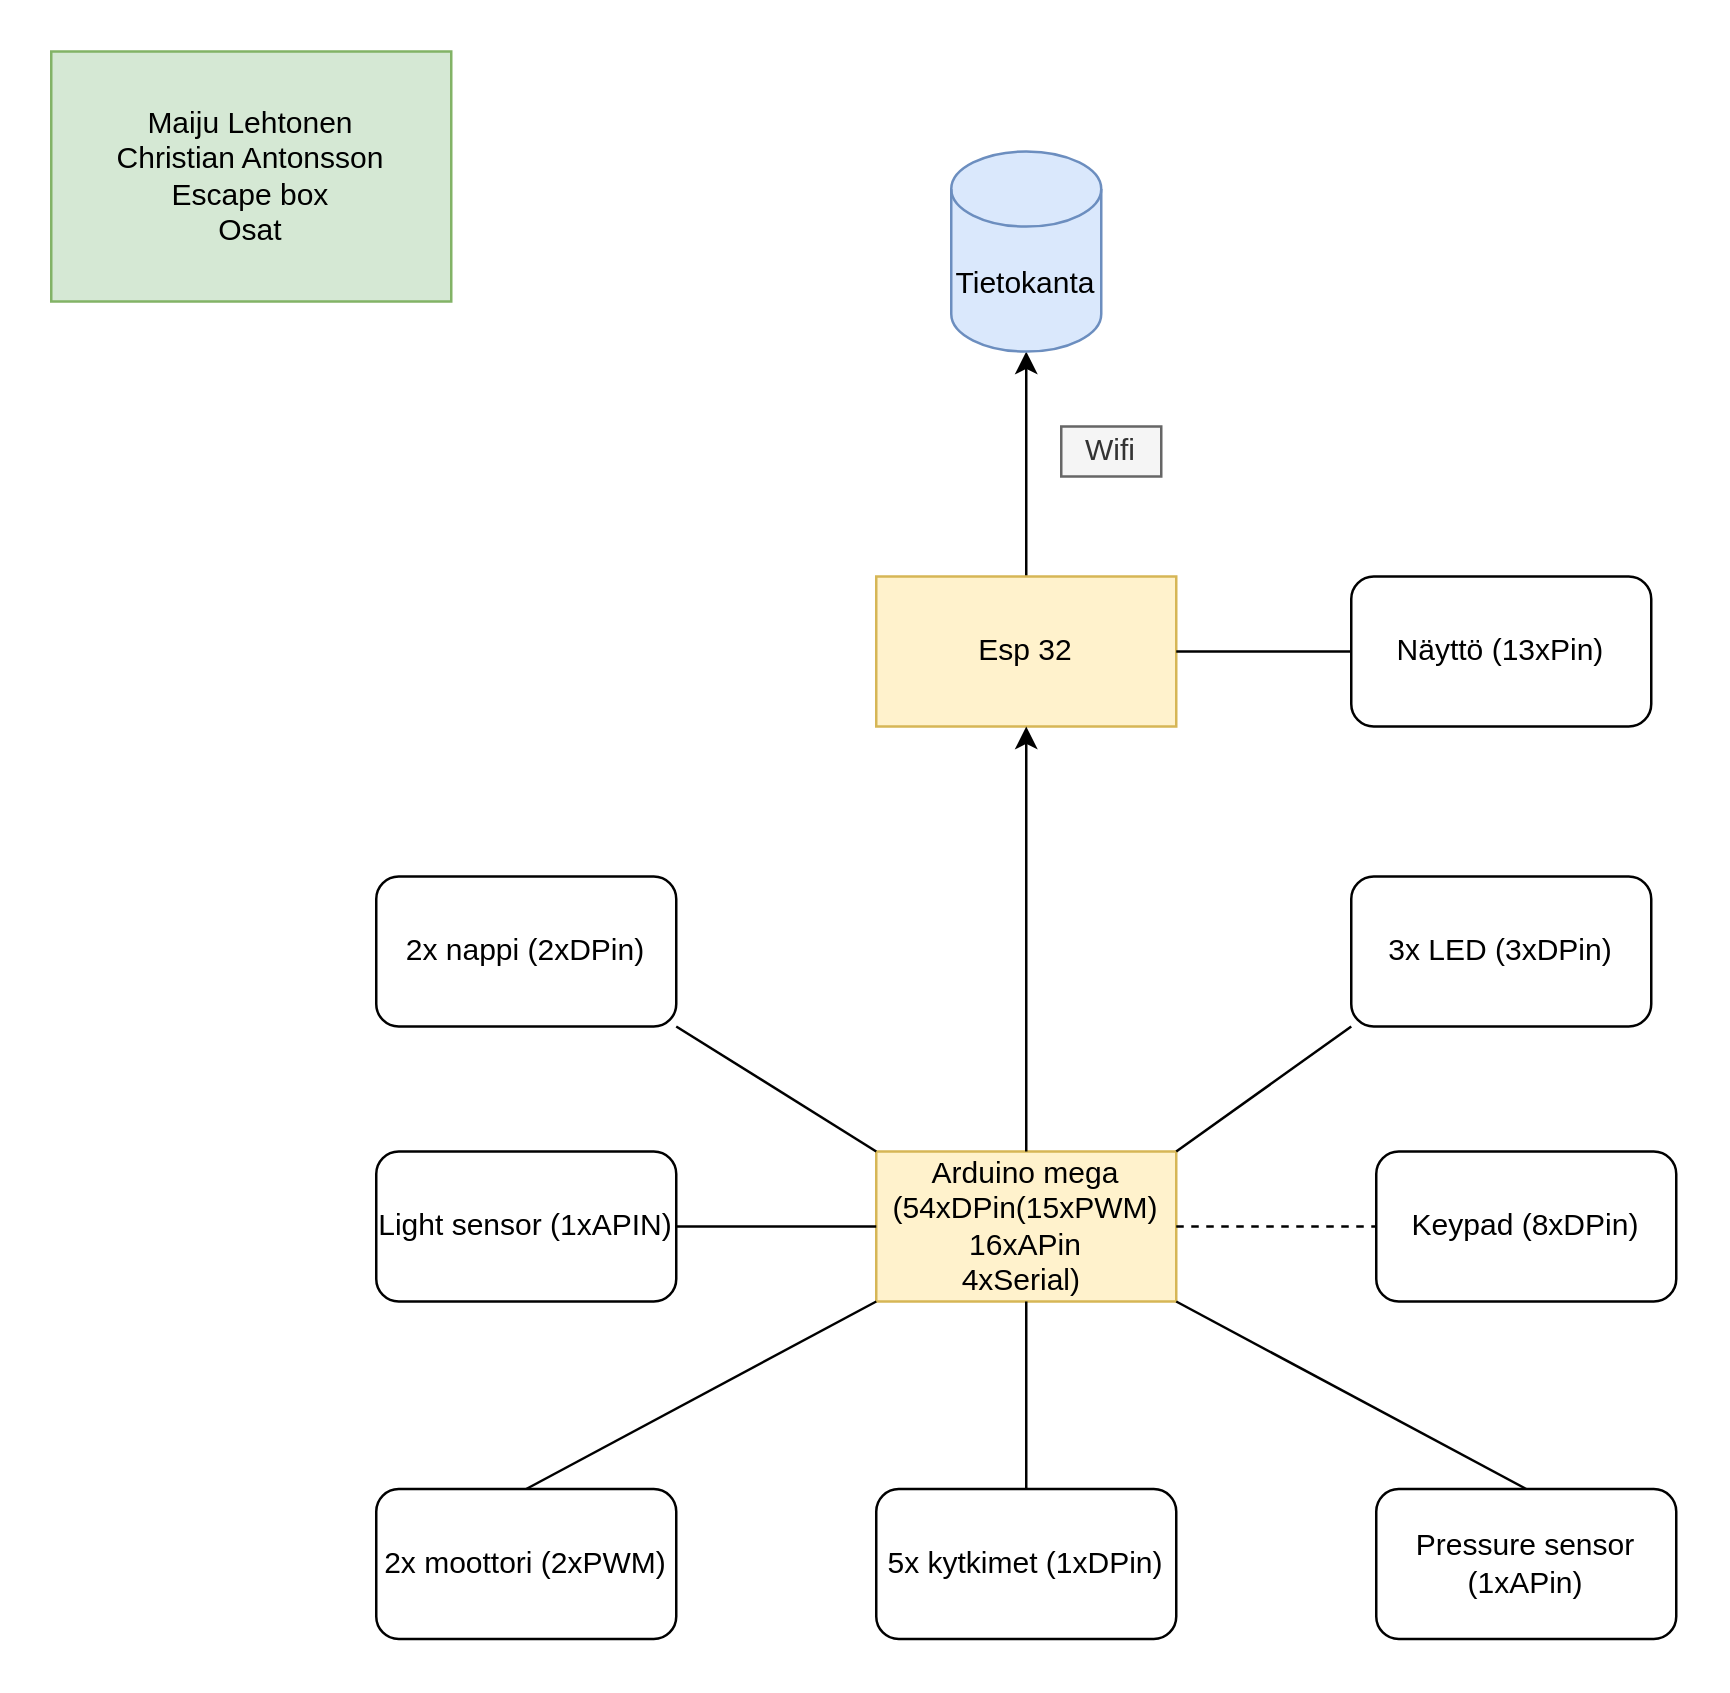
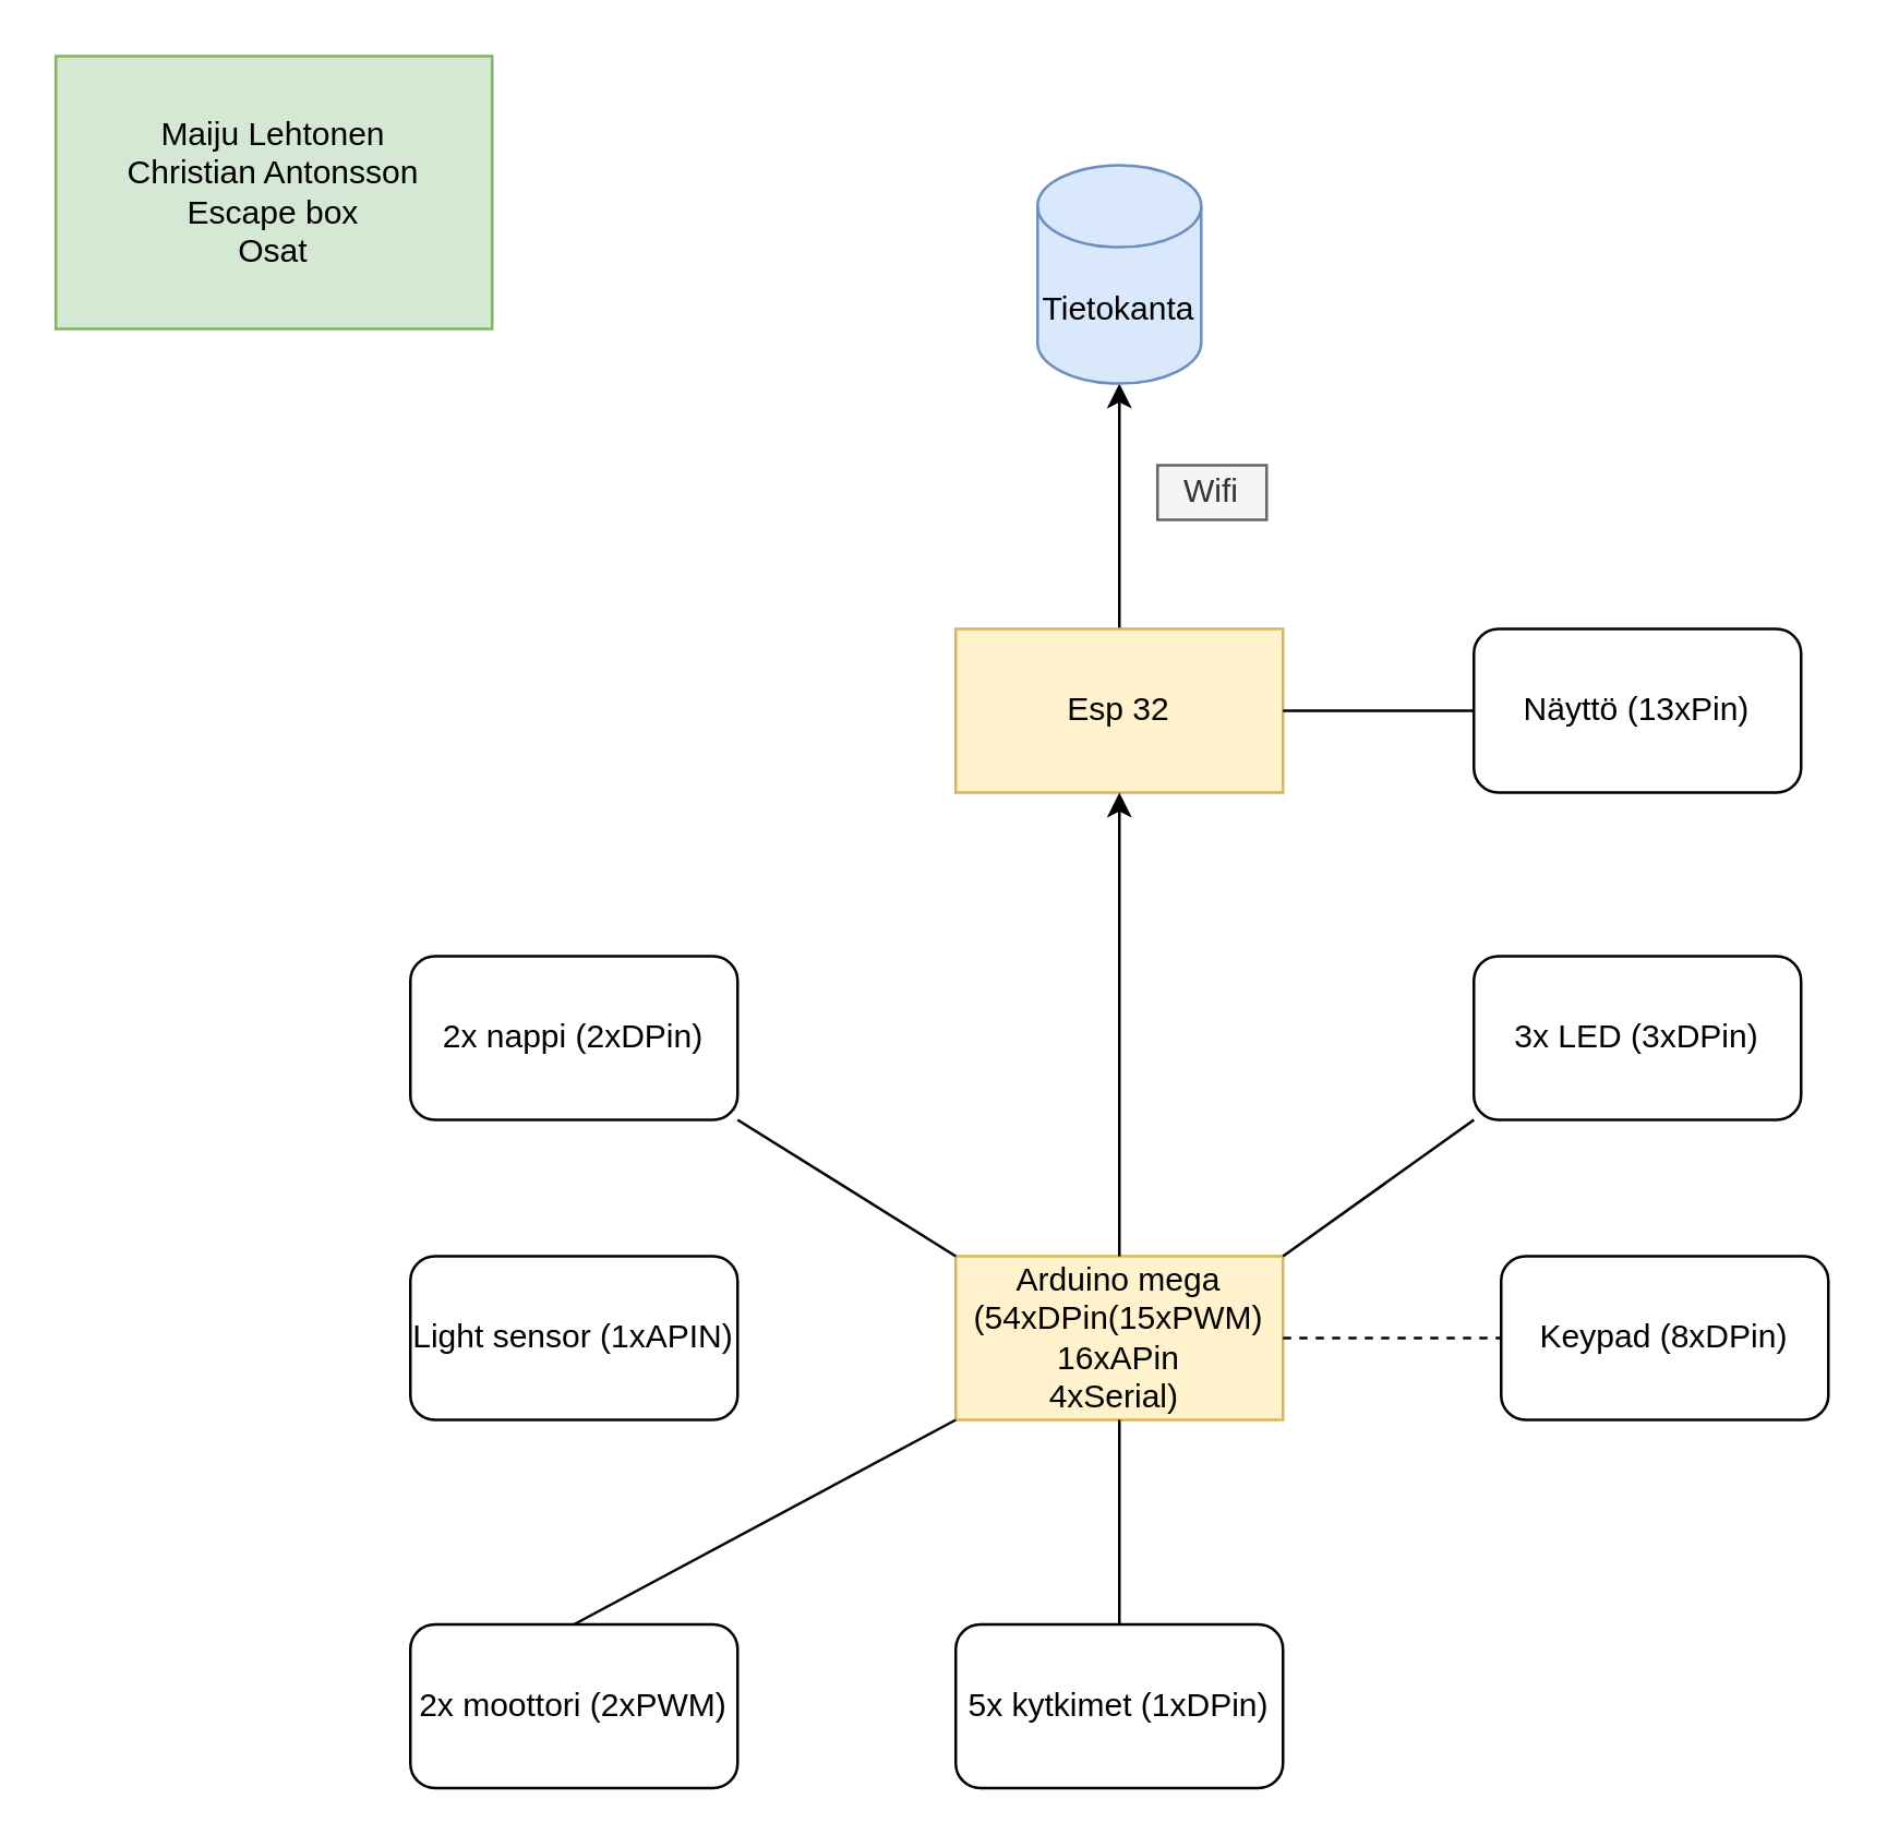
- <mxCell id="17" value="" style="endArrow=none;html=1;exitX=1;exitY=0.5;exitDx=0;exitDy=0;entryX=0;entryY=0.5;entryDx=0;entryDy=0;" edge="1" parent="1" source="12" target="4"><mxGeometry width="50" height="50" relative="1" as="geometry"><mxPoint x="290" y="440" as="sourcePoint" /><mxPoint x="340" y="390" as="targetPoint" /></mxGeometry></mxCell>
- <mxCell id="15" value="" style="endArrow=none;html=1;exitX=0.5;exitY=0;exitDx=0;exitDy=0;entryX=1;entryY=1;entryDx=0;entryDy=0;" edge="1" parent="1" source="10" target="4"><mxGeometry width="50" height="50" relative="1" as="geometry"><mxPoint x="610" y="510" as="sourcePoint" /><mxPoint x="660" y="460" as="targetPoint" /></mxGeometry></mxCell>
- <mxCell id="10" value="Pressure sensor (1xAPin)" style="rounded=1;whiteSpace=wrap;html=1;" vertex="1" parent="1"><mxGeometry x="550" y="595" width="120" height="60" as="geometry" /></mxCell>
